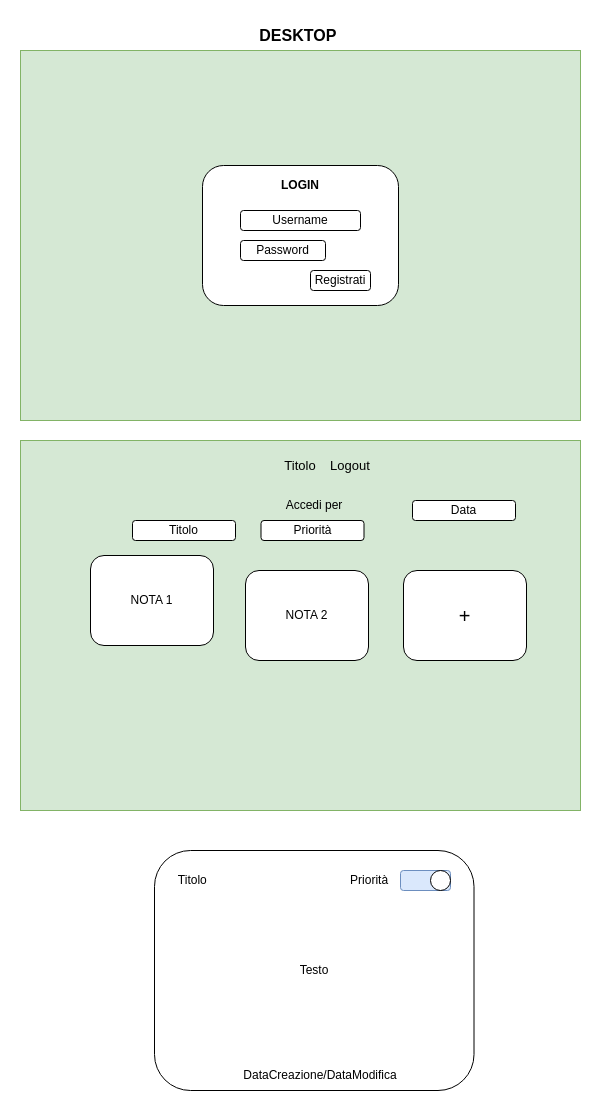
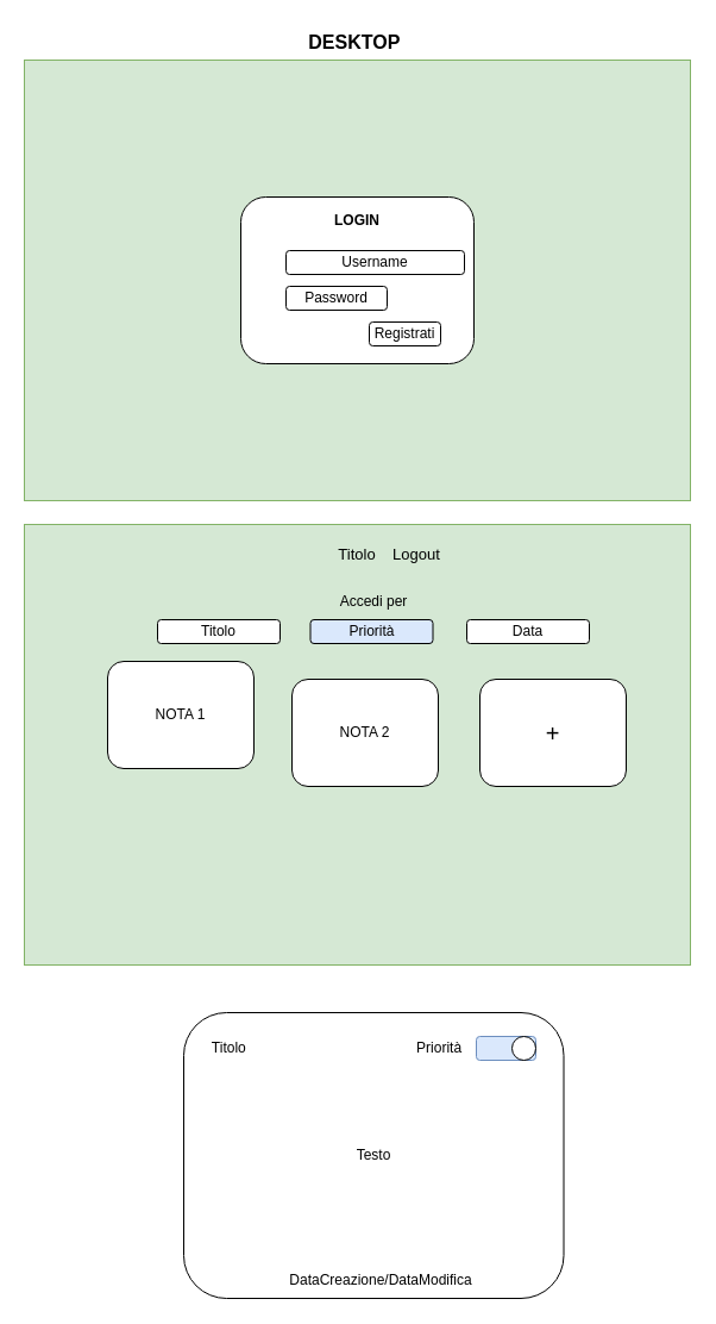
- <mxCell id="5" value="Username" style="rounded=1;whiteSpace=wrap;html=1;" parent="1" vertex="1"><mxGeometry x="240" y="210" width="120" height="20" as="geometry" /></mxCell>
+ <mxCell id="5" value="Username" style="rounded=1;whiteSpace=wrap;html=1;" parent="1" vertex="1"><mxGeometry x="240" y="210" width="150" height="20" as="geometry" /></mxCell>
- <mxCell id="17" value="Data" style="rounded=1;whiteSpace=wrap;html=1;" vertex="1" parent="1"><mxGeometry x="412" y="500" width="103" height="20" as="geometry" /></mxCell>
+ <mxCell id="17" value="Data" style="rounded=1;whiteSpace=wrap;html=1;" vertex="1" parent="1"><mxGeometry x="392" y="520" width="103" height="20" as="geometry" /></mxCell>
- <mxCell id="16" value="Priorità" style="rounded=1;whiteSpace=wrap;html=1;" vertex="1" parent="1"><mxGeometry x="260.5" y="520" width="103" height="20" as="geometry" /></mxCell>
+ <mxCell id="16" value="Priorità" style="rounded=1;whiteSpace=wrap;html=1;fillColor=#dae8fc;" vertex="1" parent="1"><mxGeometry x="260.5" y="520" width="103" height="20" as="geometry" /></mxCell>
